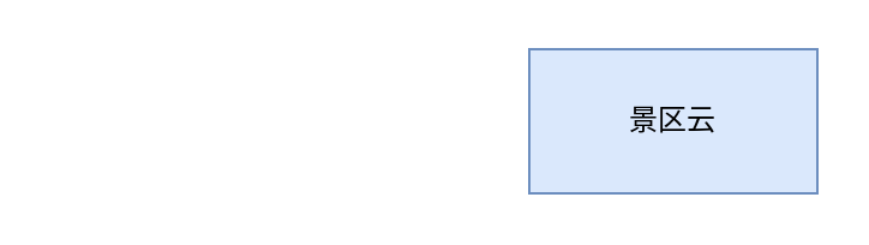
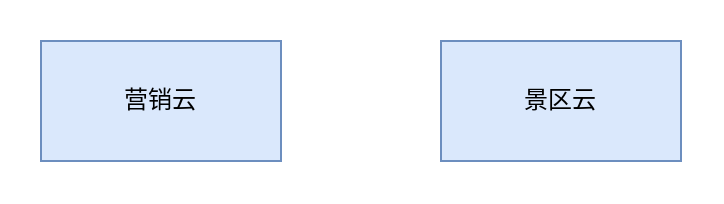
+ <mxCell id="2" value="营销云" style="rounded=0;whiteSpace=wrap;html=1;fillColor=#dae8fc;strokeColor=#6c8ebf;" vertex="1" parent="1"><mxGeometry x="20" y="20" width="120" height="60" as="geometry" /></mxCell>
